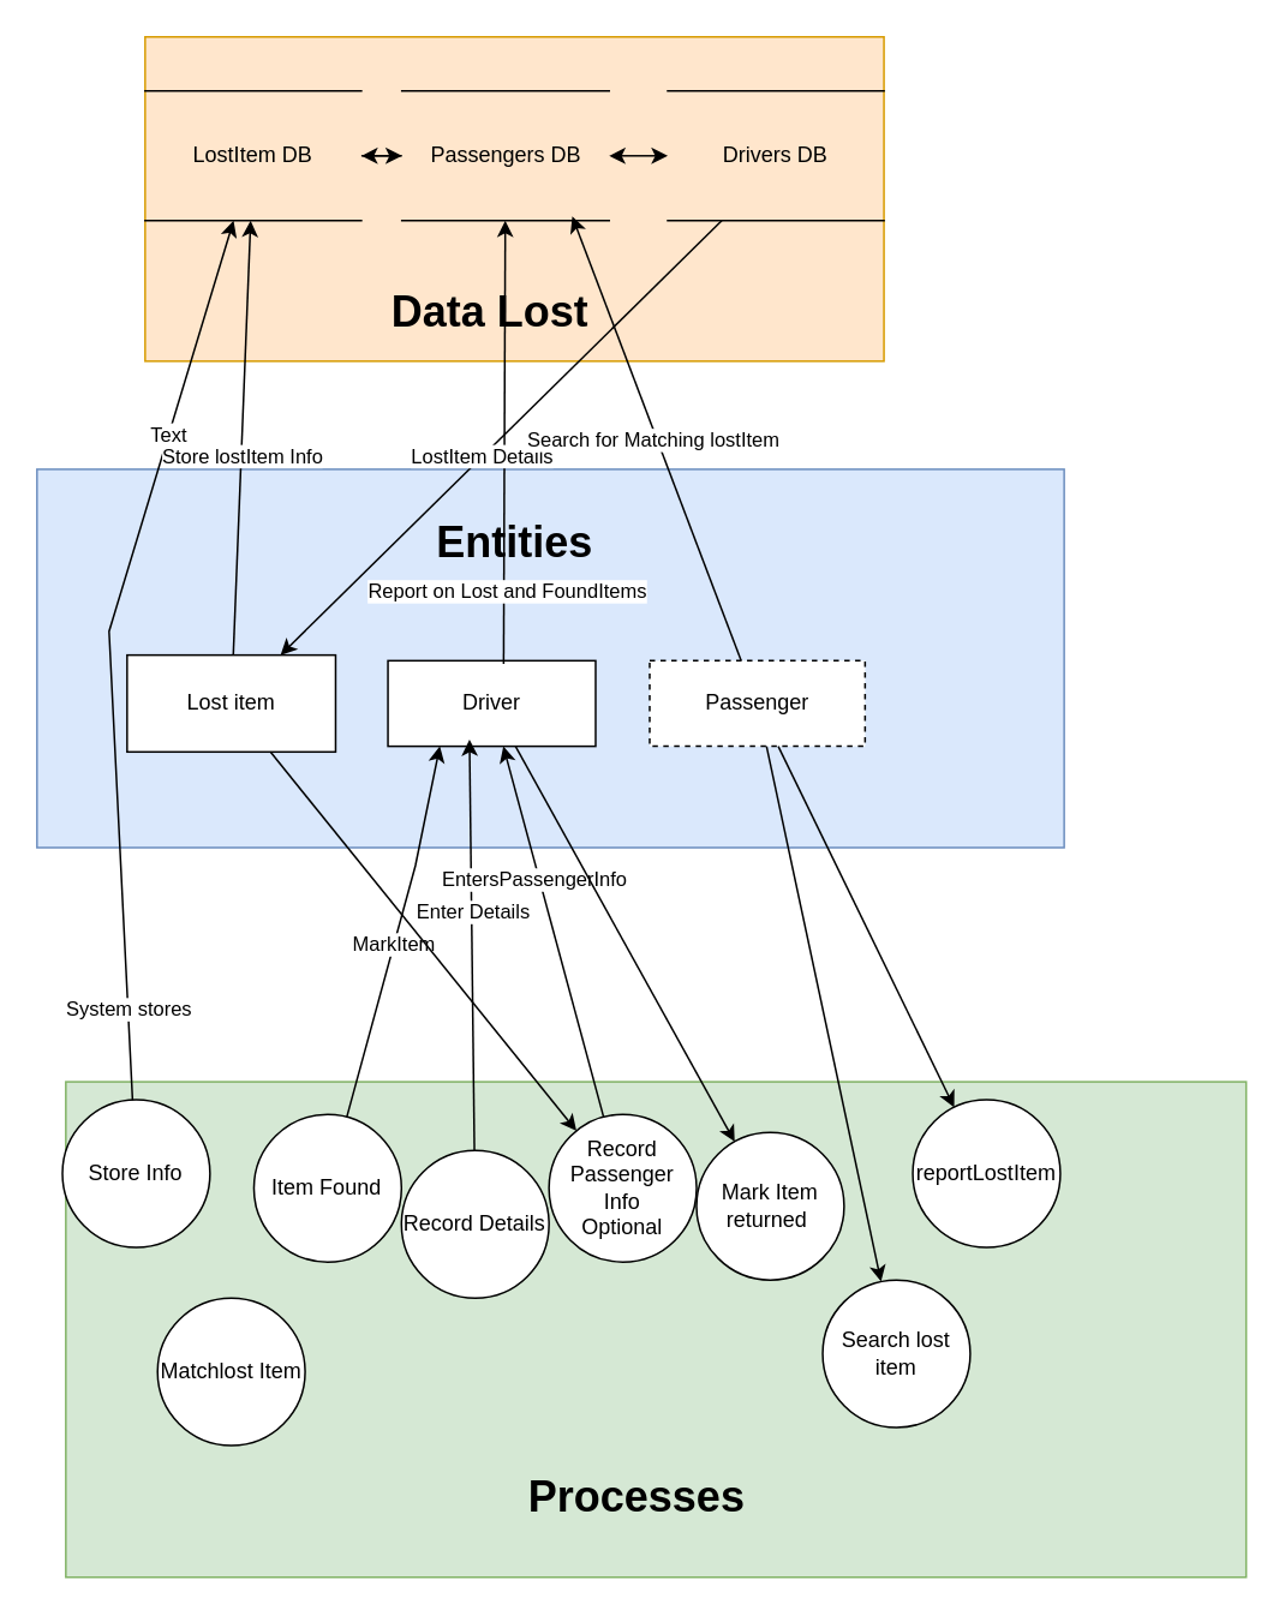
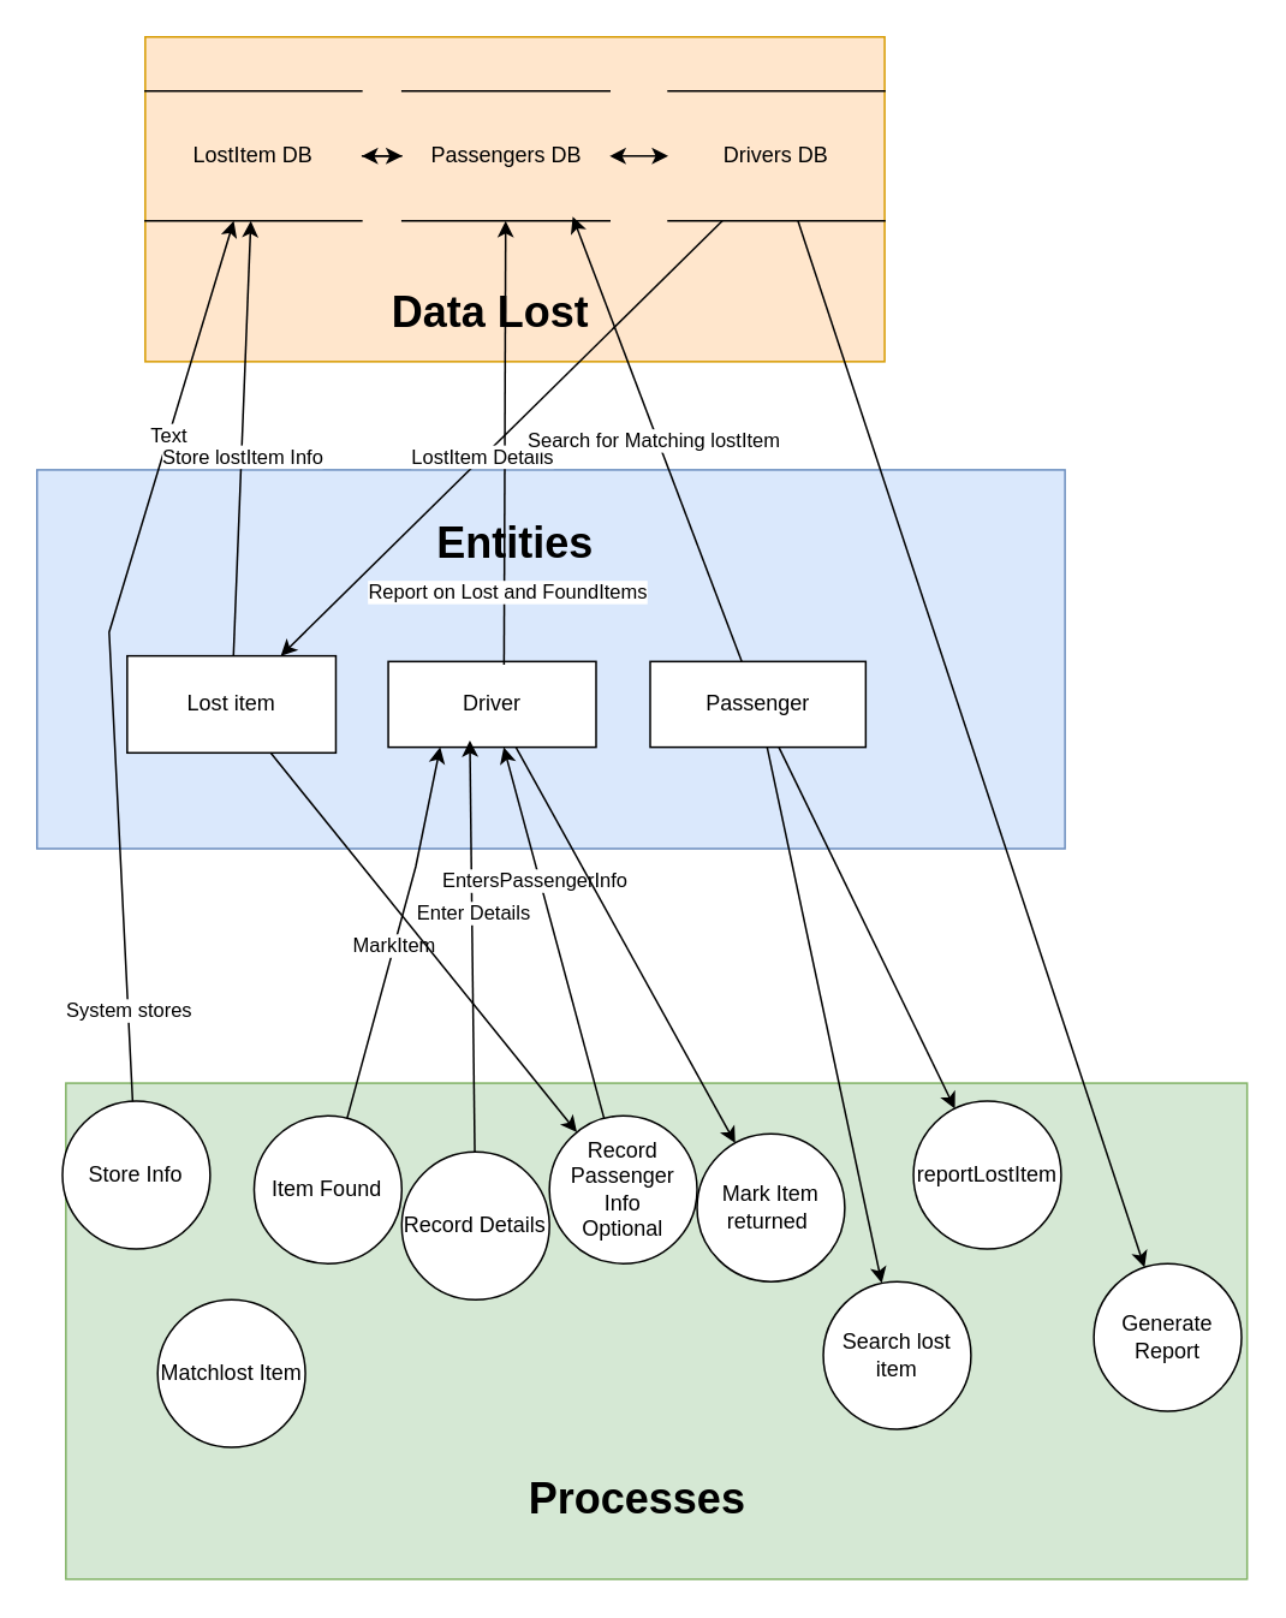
- <mxCell id="5" value="Passenger" style="rounded=0;whiteSpace=wrap;html=1;dashed=1;" vertex="1" parent="2"><mxGeometry x="340" y="106.25" width="119.52" height="47.5" as="geometry" /></mxCell>
+ <mxCell id="5" value="Passenger" style="rounded=0;whiteSpace=wrap;html=1;" vertex="1" parent="2"><mxGeometry x="340" y="106.25" width="119.52" height="47.5" as="geometry" /></mxCell>
+ <mxCell id="39" value="" style="endArrow=classic;html=1;rounded=0;" edge="1" parent="1" source="12" target="24"><mxGeometry width="50" height="50" relative="1" as="geometry"><mxPoint x="470" y="180" as="sourcePoint" /><mxPoint x="340" y="240" as="targetPoint" /></mxGeometry></mxCell>
+ <mxCell id="24" value="Generate Report" style="ellipse;whiteSpace=wrap;html=1;aspect=fixed;" vertex="1" parent="15"><mxGeometry x="570.001" y="100" width="81.875" height="81.875" as="geometry" /></mxCell>
